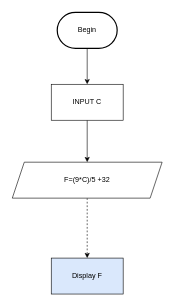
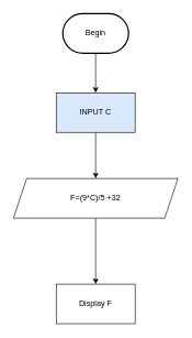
- <mxCell id="3" value="INPUT C" style="rounded=0;whiteSpace=wrap;html=1;" vertex="1" parent="1"><mxGeometry x="85" y="140" width="120" height="60" as="geometry" /></mxCell>
+ <mxCell id="3" value="INPUT C" style="rounded=0;whiteSpace=wrap;html=1;fillColor=#dae8fc;" vertex="1" parent="1"><mxGeometry x="85" y="140" width="120" height="60" as="geometry" /></mxCell>
- <mxCell id="6" style="edgeStyle=orthogonalEdgeStyle;rounded=0;orthogonalLoop=1;jettySize=auto;html=1;dashed=1;" edge="1" parent="1" source="7" target="8"><mxGeometry relative="1" as="geometry" /></mxCell>
+ <mxCell id="6" style="edgeStyle=orthogonalEdgeStyle;rounded=0;orthogonalLoop=1;jettySize=auto;html=1;" edge="1" parent="1" source="7" target="8"><mxGeometry relative="1" as="geometry" /></mxCell>
- <mxCell id="8" value="Display F" style="rounded=0;whiteSpace=wrap;html=1;fillColor=#dae8fc;" vertex="1" parent="1"><mxGeometry x="85" y="430" width="120" height="60" as="geometry" /></mxCell>
+ <mxCell id="8" value="Display F" style="rounded=0;whiteSpace=wrap;html=1;" vertex="1" parent="1"><mxGeometry x="85" y="430" width="120" height="60" as="geometry" /></mxCell>
